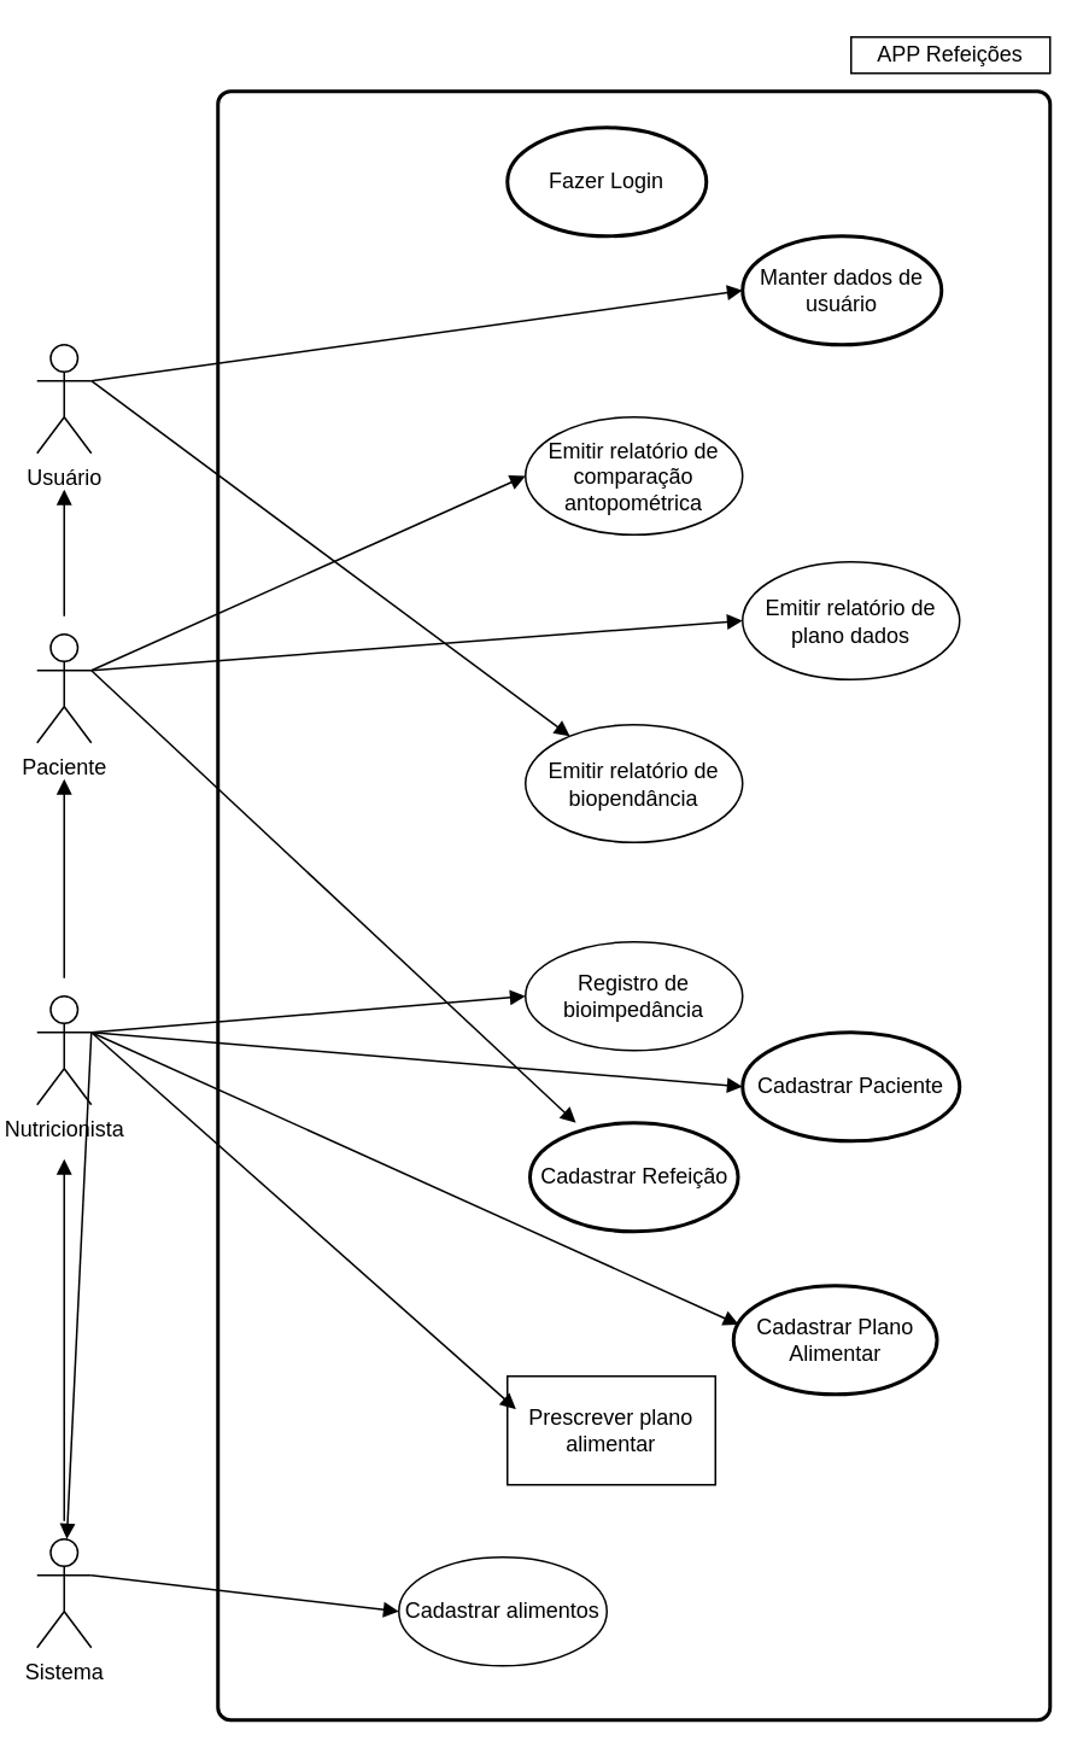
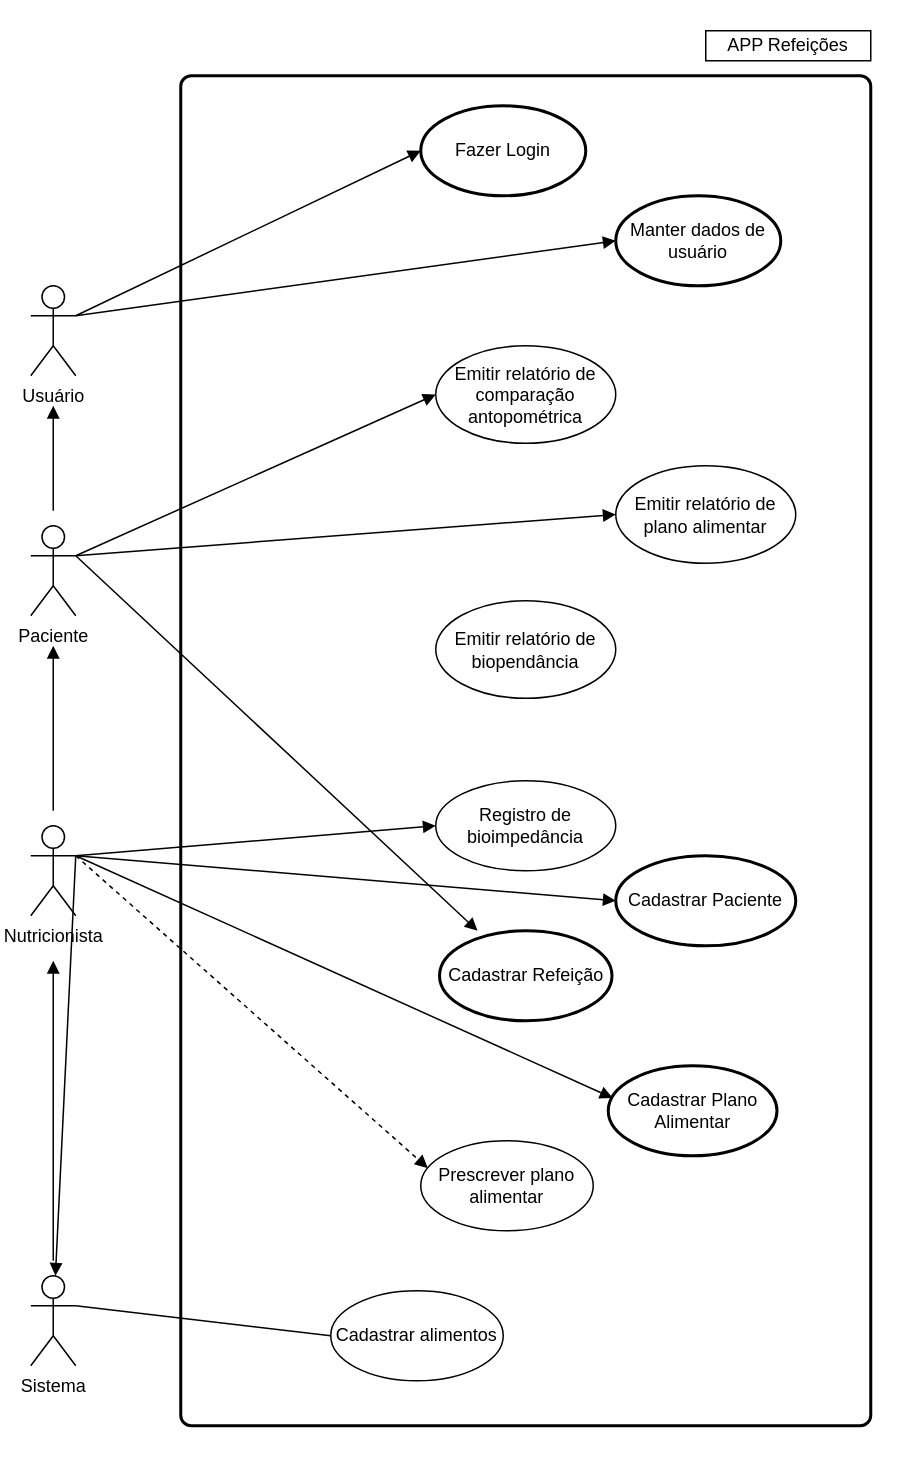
- <mxCell id="19" value="" style="html=1;verticalAlign=bottom;endArrow=block;curved=0;rounded=0;exitX=1;exitY=0.333;exitDx=0;exitDy=0;exitPerimeter=0;" edge="1" parent="1" source="17" target="23"><mxGeometry width="80" relative="1" as="geometry"><mxPoint x="-70" y="411.5" as="sourcePoint" /><mxPoint x="285" y="128.5" as="targetPoint" /></mxGeometry></mxCell>
+ <mxCell id="19" value="" style="html=1;verticalAlign=bottom;endArrow=block;curved=0;rounded=0;exitX=1;exitY=0.333;exitDx=0;exitDy=0;exitPerimeter=0;entryX=0;entryY=0.5;entryDx=0;entryDy=0;entryPerimeter=0;" edge="1" parent="1" source="17" target="18"><mxGeometry width="80" relative="1" as="geometry"><mxPoint x="-70" y="411.5" as="sourcePoint" /><mxPoint x="285" y="128.5" as="targetPoint" /></mxGeometry></mxCell>
- <mxCell id="15" value="Emitir relatório de plano dados" style="ellipse;whiteSpace=wrap;html=1;" vertex="1" parent="1"><mxGeometry x="410" y="310" width="120" height="65" as="geometry" /></mxCell>
+ <mxCell id="15" value="Emitir relatório de plano alimentar" style="ellipse;whiteSpace=wrap;html=1;" vertex="1" parent="1"><mxGeometry x="410" y="310" width="120" height="65" as="geometry" /></mxCell>
- <mxCell id="25" value="" style="html=1;verticalAlign=bottom;endArrow=block;curved=0;rounded=0;entryX=0.041;entryY=0.303;entryDx=0;entryDy=0;exitX=1;exitY=0.333;exitDx=0;exitDy=0;exitPerimeter=0;entryPerimeter=0;" edge="1" parent="1" source="3" target="10"><mxGeometry width="80" relative="1" as="geometry"><mxPoint x="-77" y="620" as="sourcePoint" /><mxPoint x="290" y="791" as="targetPoint" /></mxGeometry></mxCell>
+ <mxCell id="25" value="" style="html=1;verticalAlign=bottom;endArrow=block;curved=0;rounded=0;entryX=0.041;entryY=0.303;entryDx=0;entryDy=0;exitX=1;exitY=0.333;exitDx=0;exitDy=0;exitPerimeter=0;entryPerimeter=0;dashed=1;" edge="1" parent="1" source="3" target="10"><mxGeometry width="80" relative="1" as="geometry"><mxPoint x="-77" y="620" as="sourcePoint" /><mxPoint x="290" y="791" as="targetPoint" /></mxGeometry></mxCell>
- <mxCell id="10" value="Prescrever plano alimentar" style="whiteSpace=wrap;html=1;rounded=0;" vertex="1" parent="1"><mxGeometry x="280" y="760" width="115" height="60" as="geometry" /></mxCell>
+ <mxCell id="10" value="Prescrever plano alimentar" style="ellipse;whiteSpace=wrap;html=1;" vertex="1" parent="1"><mxGeometry x="280" y="760" width="115" height="60" as="geometry" /></mxCell>
- <mxCell id="30" value="" style="html=1;verticalAlign=bottom;endArrow=block;curved=0;rounded=0;entryX=0;entryY=0.5;entryDx=0;entryDy=0;exitX=1;exitY=0.333;exitDx=0;exitDy=0;exitPerimeter=0;" edge="1" parent="1" source="28" target="29"><mxGeometry width="80" relative="1" as="geometry"><mxPoint x="-50" y="690" as="sourcePoint" /><mxPoint x="185" y="898" as="targetPoint" /></mxGeometry></mxCell>
+ <mxCell id="30" value="" style="html=1;verticalAlign=bottom;endArrow=none;curved=0;rounded=0;entryX=0;entryY=0.5;entryDx=0;entryDy=0;exitX=1;exitY=0.333;exitDx=0;exitDy=0;exitPerimeter=0;" edge="1" parent="1" source="28" target="29"><mxGeometry width="80" relative="1" as="geometry"><mxPoint x="-50" y="690" as="sourcePoint" /><mxPoint x="185" y="898" as="targetPoint" /></mxGeometry></mxCell>
